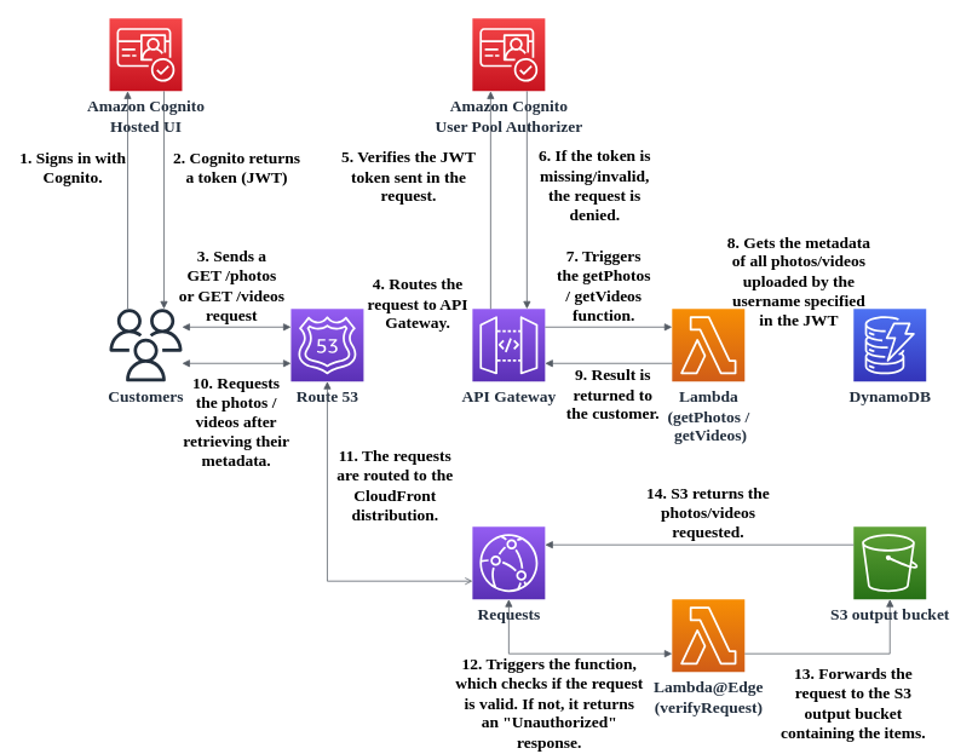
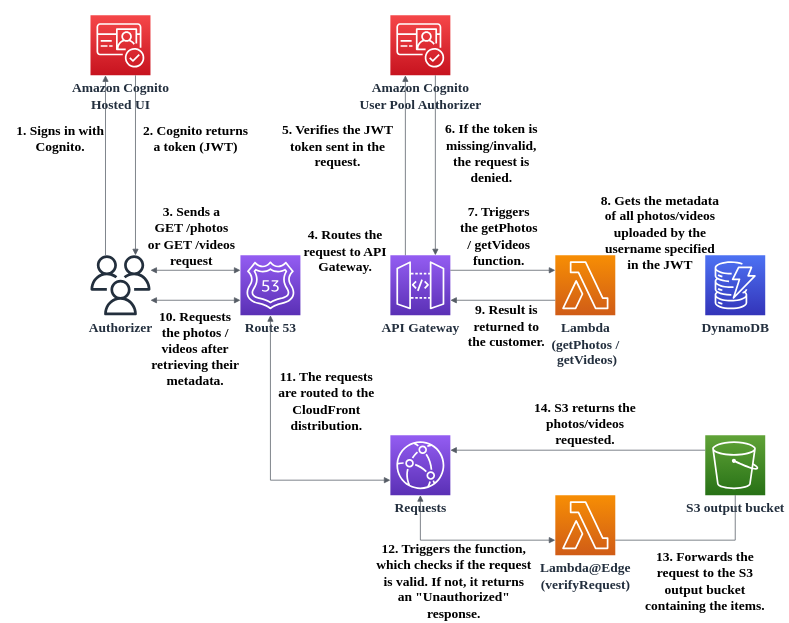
- <mxCell id="2" value="Customers" style="sketch=0;outlineConnect=0;fontColor=#232F3E;gradientColor=none;fillColor=#232F3D;strokeColor=none;dashed=0;verticalLabelPosition=bottom;verticalAlign=top;align=center;html=1;fontSize=18;fontStyle=1;aspect=fixed;pointerEvents=1;shape=mxgraph.aws4.users;points=[[0.25,0,0,0,0],[0.25,1,0,0,0],[0.75,0,0,0,0],[0.75,1,0,0,0],[1,0.25,0,0,0],[1,0.75,0,0,0]];fontFamily=calibri;" vertex="1" parent="1"><mxGeometry x="120" y="340" width="80" height="80" as="geometry" /></mxCell>
+ <mxCell id="2" value="Authorizer" style="sketch=0;outlineConnect=0;fontColor=#232F3E;gradientColor=none;fillColor=#232F3D;strokeColor=none;dashed=0;verticalLabelPosition=bottom;verticalAlign=top;align=center;html=1;fontSize=18;fontStyle=1;aspect=fixed;pointerEvents=1;shape=mxgraph.aws4.users;points=[[0.25,0,0,0,0],[0.25,1,0,0,0],[0.75,0,0,0,0],[0.75,1,0,0,0],[1,0.25,0,0,0],[1,0.75,0,0,0]];fontFamily=calibri;" vertex="1" parent="1"><mxGeometry x="120" y="340" width="80" height="80" as="geometry" /></mxCell>
- <mxCell id="18" value="" style="edgeStyle=orthogonalEdgeStyle;html=1;endArrow=open;elbow=vertical;startArrow=block;endFill=1;strokeColor=#545B64;rounded=0;exitX=0.5;exitY=1;exitDx=0;exitDy=0;exitPerimeter=0;entryX=0;entryY=0.75;entryDx=0;entryDy=0;entryPerimeter=0;startFill=1;fontFamily=calibri;fontStyle=1;fontSize=18;" edge="1" parent="1" source="3" target="5"><mxGeometry width="100" relative="1" as="geometry"><mxPoint x="600" y="440" as="sourcePoint" /><mxPoint x="700" y="440" as="targetPoint" /></mxGeometry></mxCell>
+ <mxCell id="18" value="" style="edgeStyle=orthogonalEdgeStyle;html=1;endArrow=block;elbow=vertical;startArrow=block;endFill=1;strokeColor=#545B64;rounded=0;exitX=0.5;exitY=1;exitDx=0;exitDy=0;exitPerimeter=0;entryX=0;entryY=0.75;entryDx=0;entryDy=0;entryPerimeter=0;startFill=1;fontFamily=calibri;fontStyle=1;fontSize=18;" edge="1" parent="1" source="3" target="5"><mxGeometry width="100" relative="1" as="geometry"><mxPoint x="600" y="440" as="sourcePoint" /><mxPoint x="700" y="440" as="targetPoint" /></mxGeometry></mxCell>
- <mxCell id="22" value="" style="edgeStyle=orthogonalEdgeStyle;html=1;endArrow=block;elbow=vertical;startArrow=none;endFill=1;strokeColor=#545B64;rounded=0;entryX=0.5;entryY=1;entryDx=0;entryDy=0;entryPerimeter=0;exitX=1;exitY=0.75;exitDx=0;exitDy=0;exitPerimeter=0;fontFamily=calibri;fontStyle=1;fontSize=18;" edge="1" parent="1" source="11" target="6"><mxGeometry width="100" relative="1" as="geometry"><mxPoint x="810" y="520" as="sourcePoint" /><mxPoint x="910" y="520" as="targetPoint" /></mxGeometry></mxCell>
+ <mxCell id="22" value="" style="edgeStyle=orthogonalEdgeStyle;html=1;endArrow=none;elbow=vertical;startArrow=none;endFill=1;strokeColor=#545B64;rounded=0;entryX=0.5;entryY=1;entryDx=0;entryDy=0;entryPerimeter=0;exitX=1;exitY=0.75;exitDx=0;exitDy=0;exitPerimeter=0;fontFamily=calibri;fontStyle=1;fontSize=18;" edge="1" parent="1" source="11" target="6"><mxGeometry width="100" relative="1" as="geometry"><mxPoint x="810" y="520" as="sourcePoint" /><mxPoint x="910" y="520" as="targetPoint" /></mxGeometry></mxCell>
